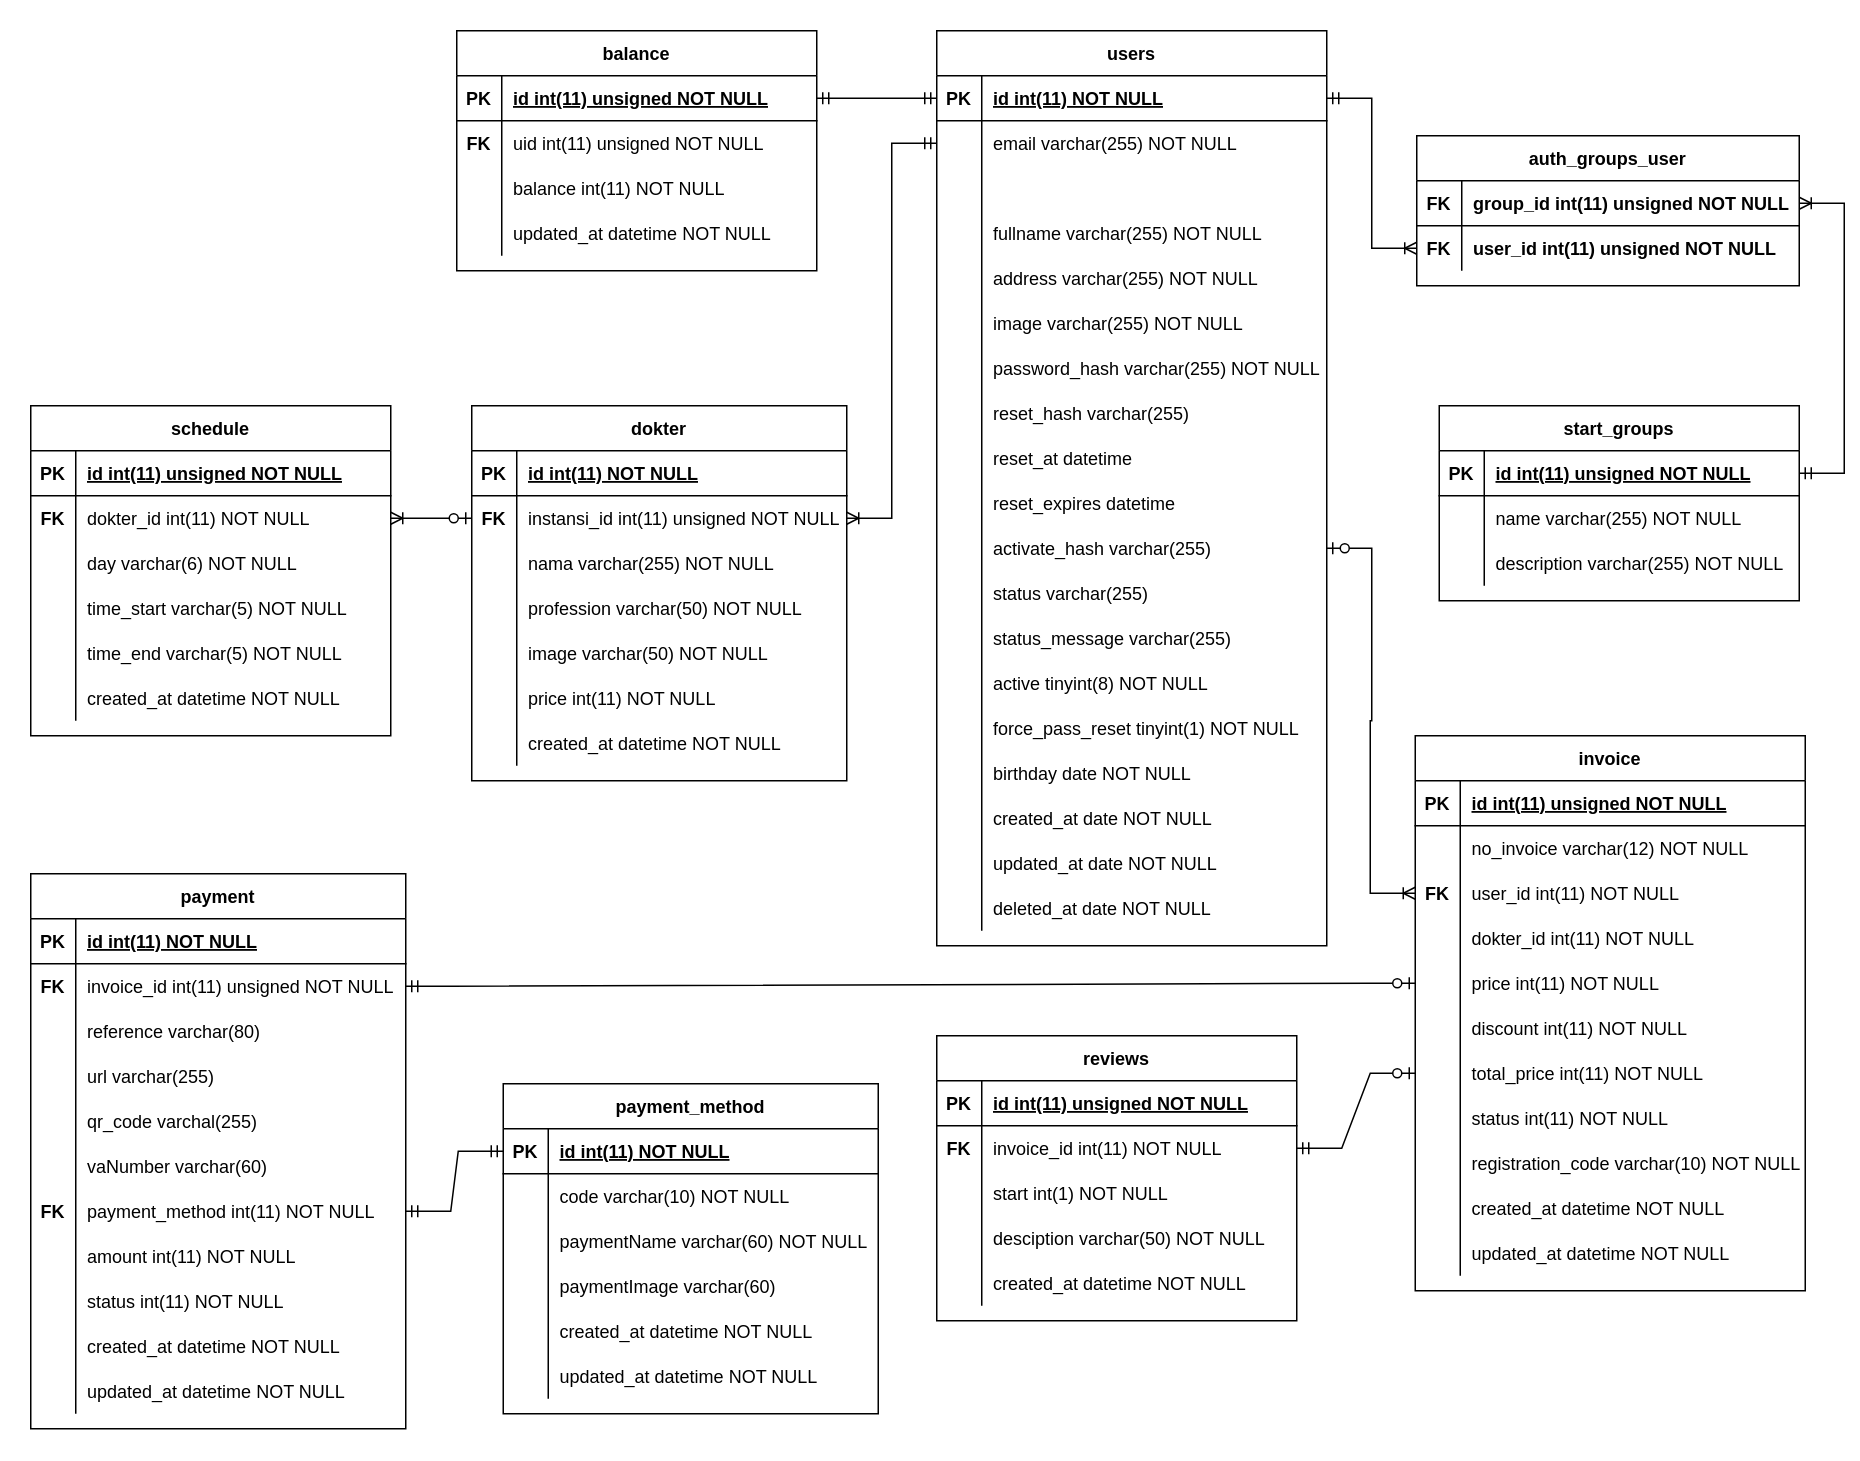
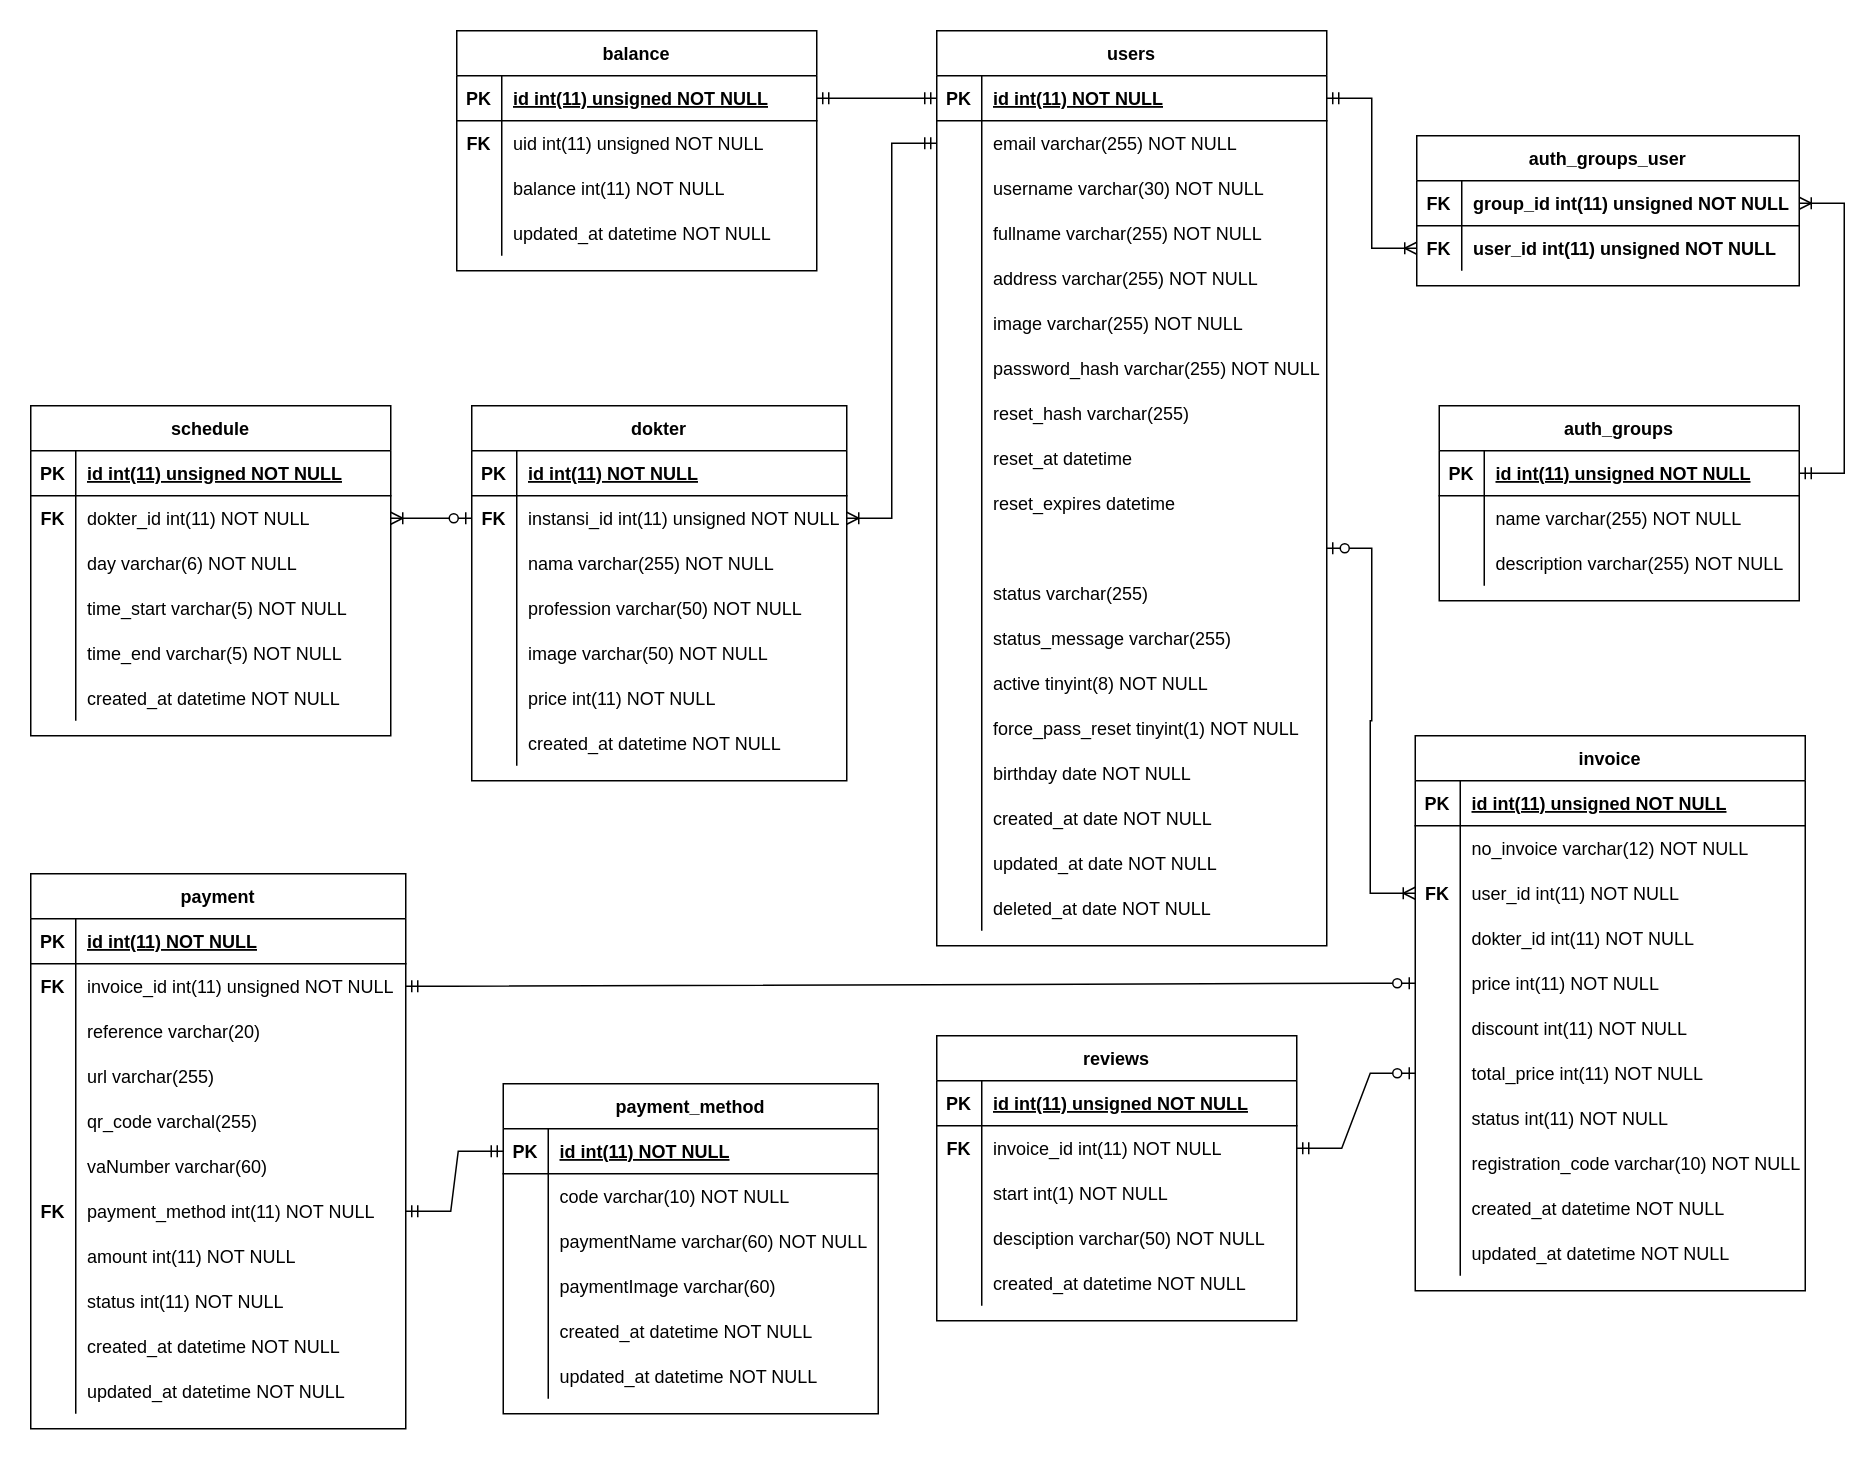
+ <mxCell id="11" value="username varchar(30) NOT NULL" style="shape=partialRectangle;overflow=hidden;connectable=0;fillColor=none;top=0;left=0;bottom=0;right=0;align=left;spacingLeft=6;" parent="9" vertex="1"><mxGeometry x="30" width="230" height="30" as="geometry"><mxRectangle width="230" height="30" as="alternateBounds" /></mxGeometry></mxCell>
- <mxCell id="68" value="start_groups" style="shape=table;startSize=30;container=1;collapsible=1;childLayout=tableLayout;fixedRows=1;rowLines=0;fontStyle=1;align=center;resizeLast=1;" parent="1" vertex="1"><mxGeometry x="959" y="270" width="240" height="130" as="geometry" /></mxCell>
+ <mxCell id="68" value="auth_groups" style="shape=table;startSize=30;container=1;collapsible=1;childLayout=tableLayout;fixedRows=1;rowLines=0;fontStyle=1;align=center;resizeLast=1;" parent="1" vertex="1"><mxGeometry x="959" y="270" width="240" height="130" as="geometry" /></mxCell>
- <mxCell id="35" value="activate_hash varchar(255)" style="shape=partialRectangle;overflow=hidden;connectable=0;fillColor=none;top=0;left=0;bottom=0;right=0;align=left;spacingLeft=6;" parent="33" vertex="1"><mxGeometry x="30" width="230" height="30" as="geometry"><mxRectangle width="230" height="30" as="alternateBounds" /></mxGeometry></mxCell>
- <mxCell id="177" value="reference varchar(80)" style="shape=partialRectangle;connectable=0;fillColor=none;top=0;left=0;bottom=0;right=0;align=left;spacingLeft=6;overflow=hidden;" parent="175" vertex="1"><mxGeometry x="30" width="220" height="30" as="geometry"><mxRectangle width="220" height="30" as="alternateBounds" /></mxGeometry></mxCell>
+ <mxCell id="177" value="reference varchar(20)" style="shape=partialRectangle;connectable=0;fillColor=none;top=0;left=0;bottom=0;right=0;align=left;spacingLeft=6;overflow=hidden;" parent="175" vertex="1"><mxGeometry x="30" width="220" height="30" as="geometry"><mxRectangle width="220" height="30" as="alternateBounds" /></mxGeometry></mxCell>
